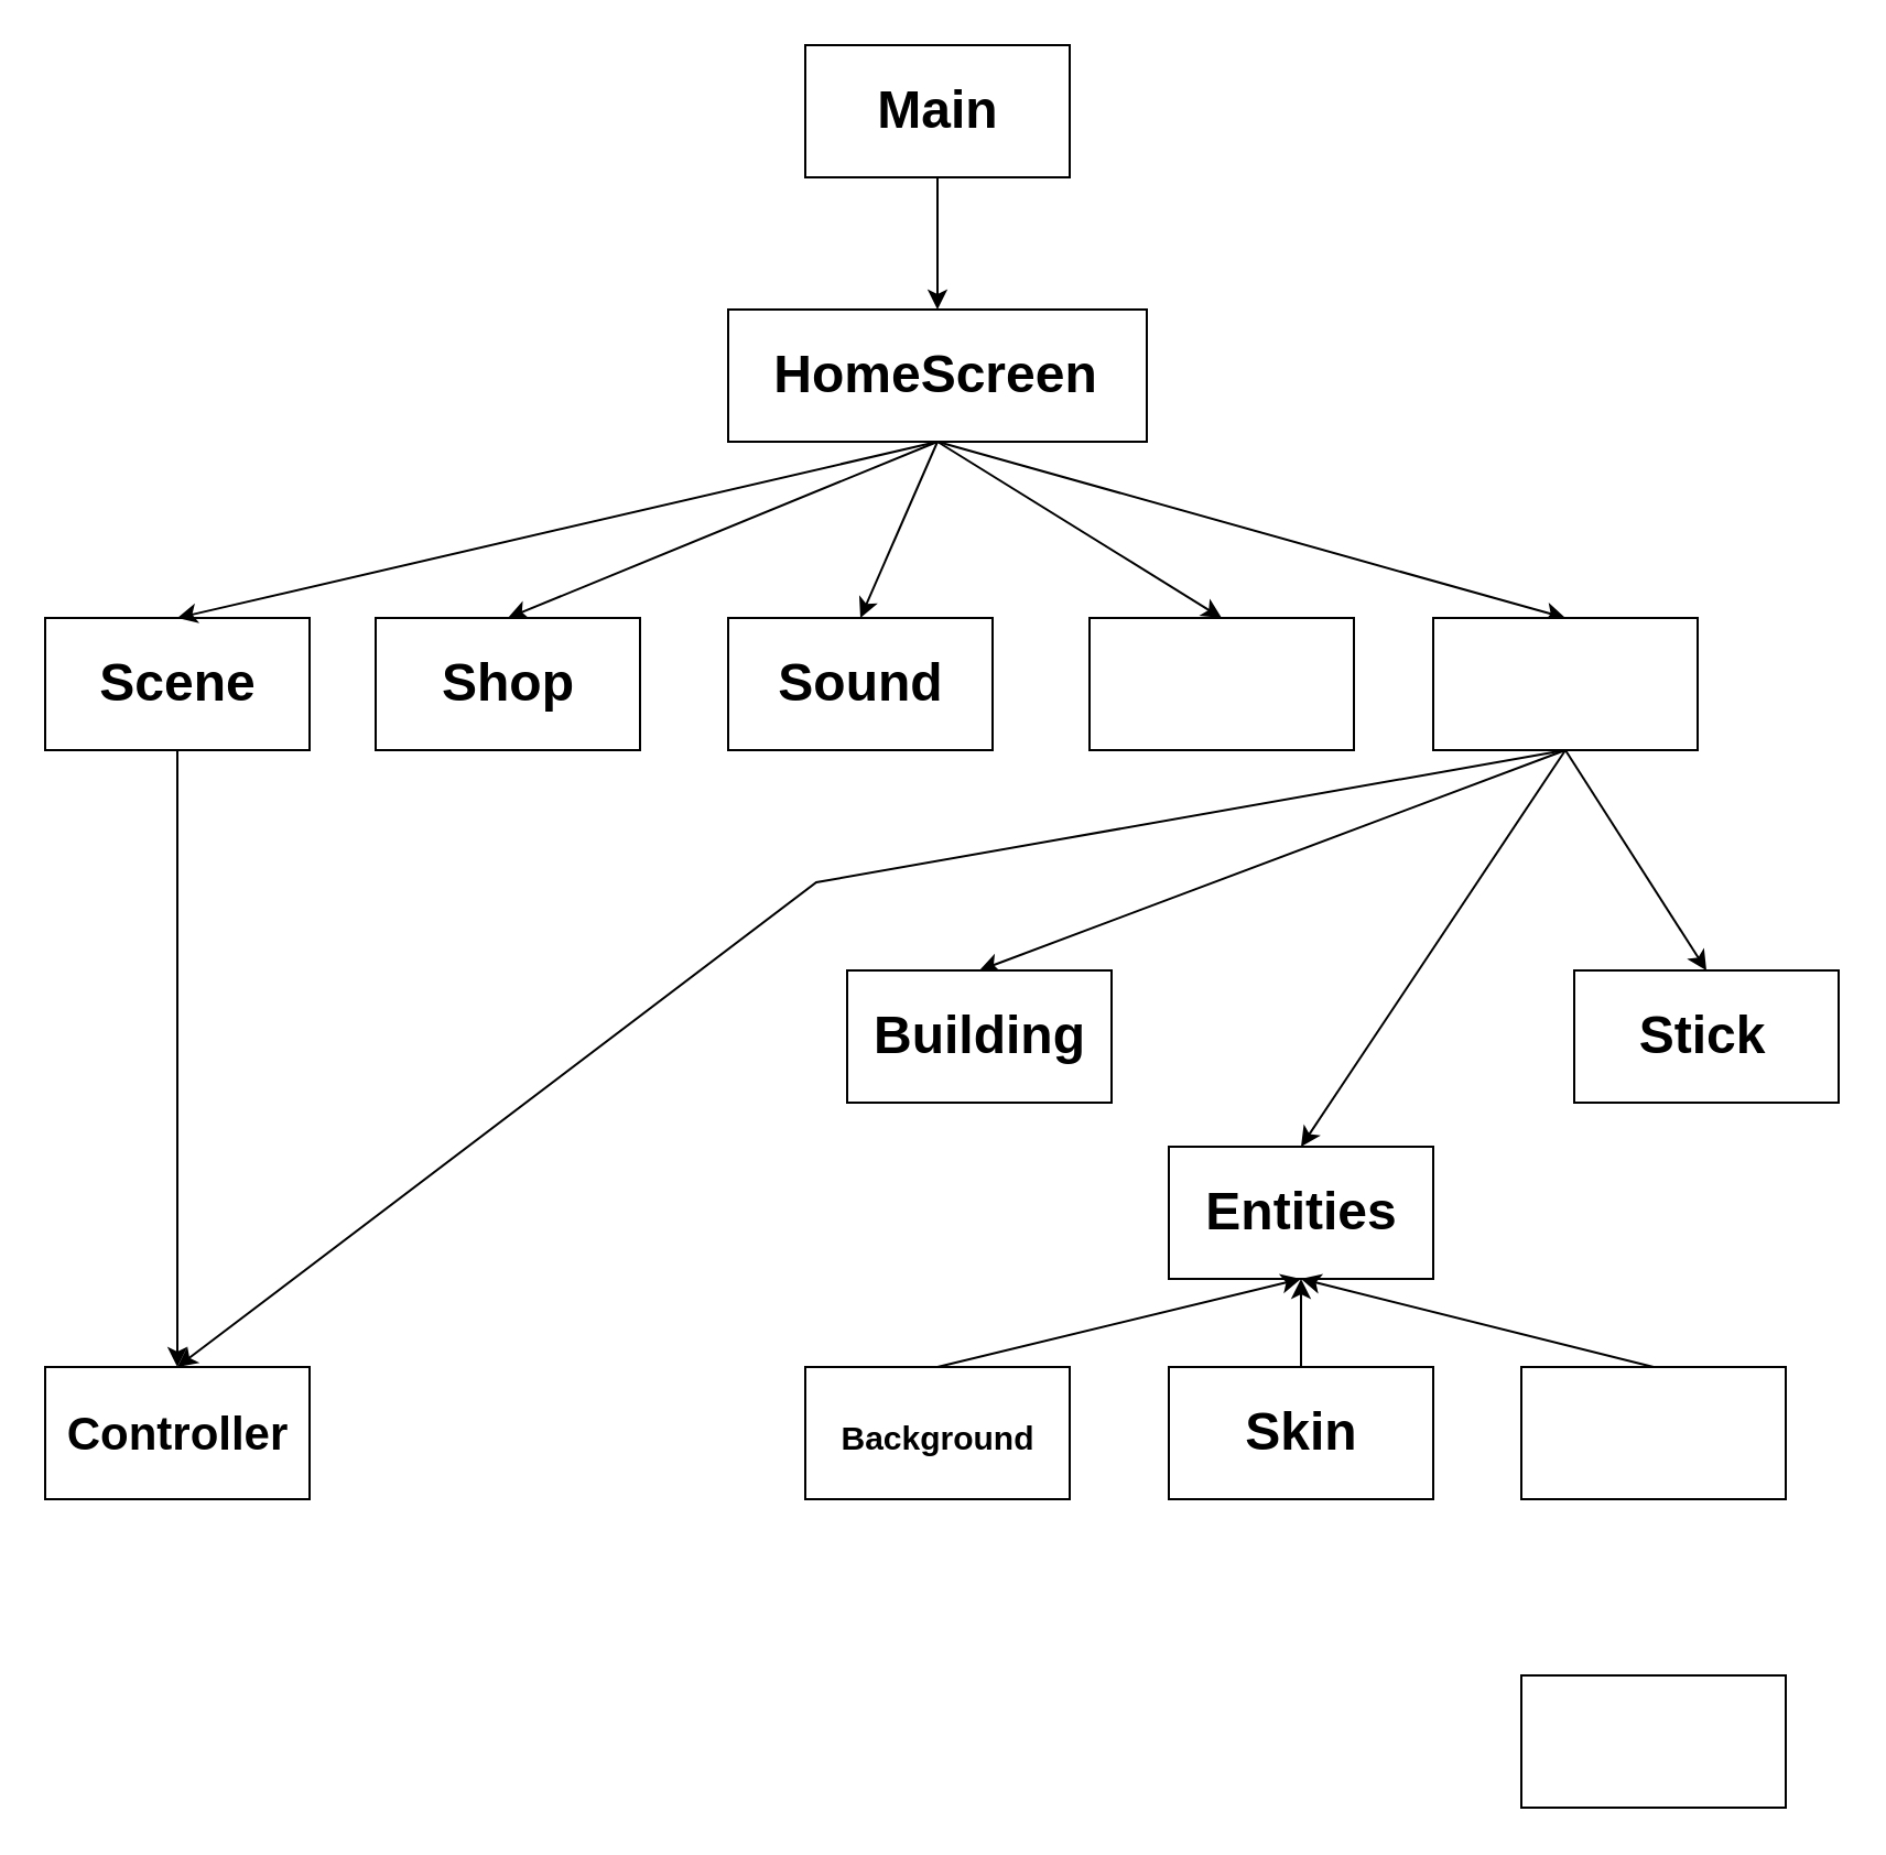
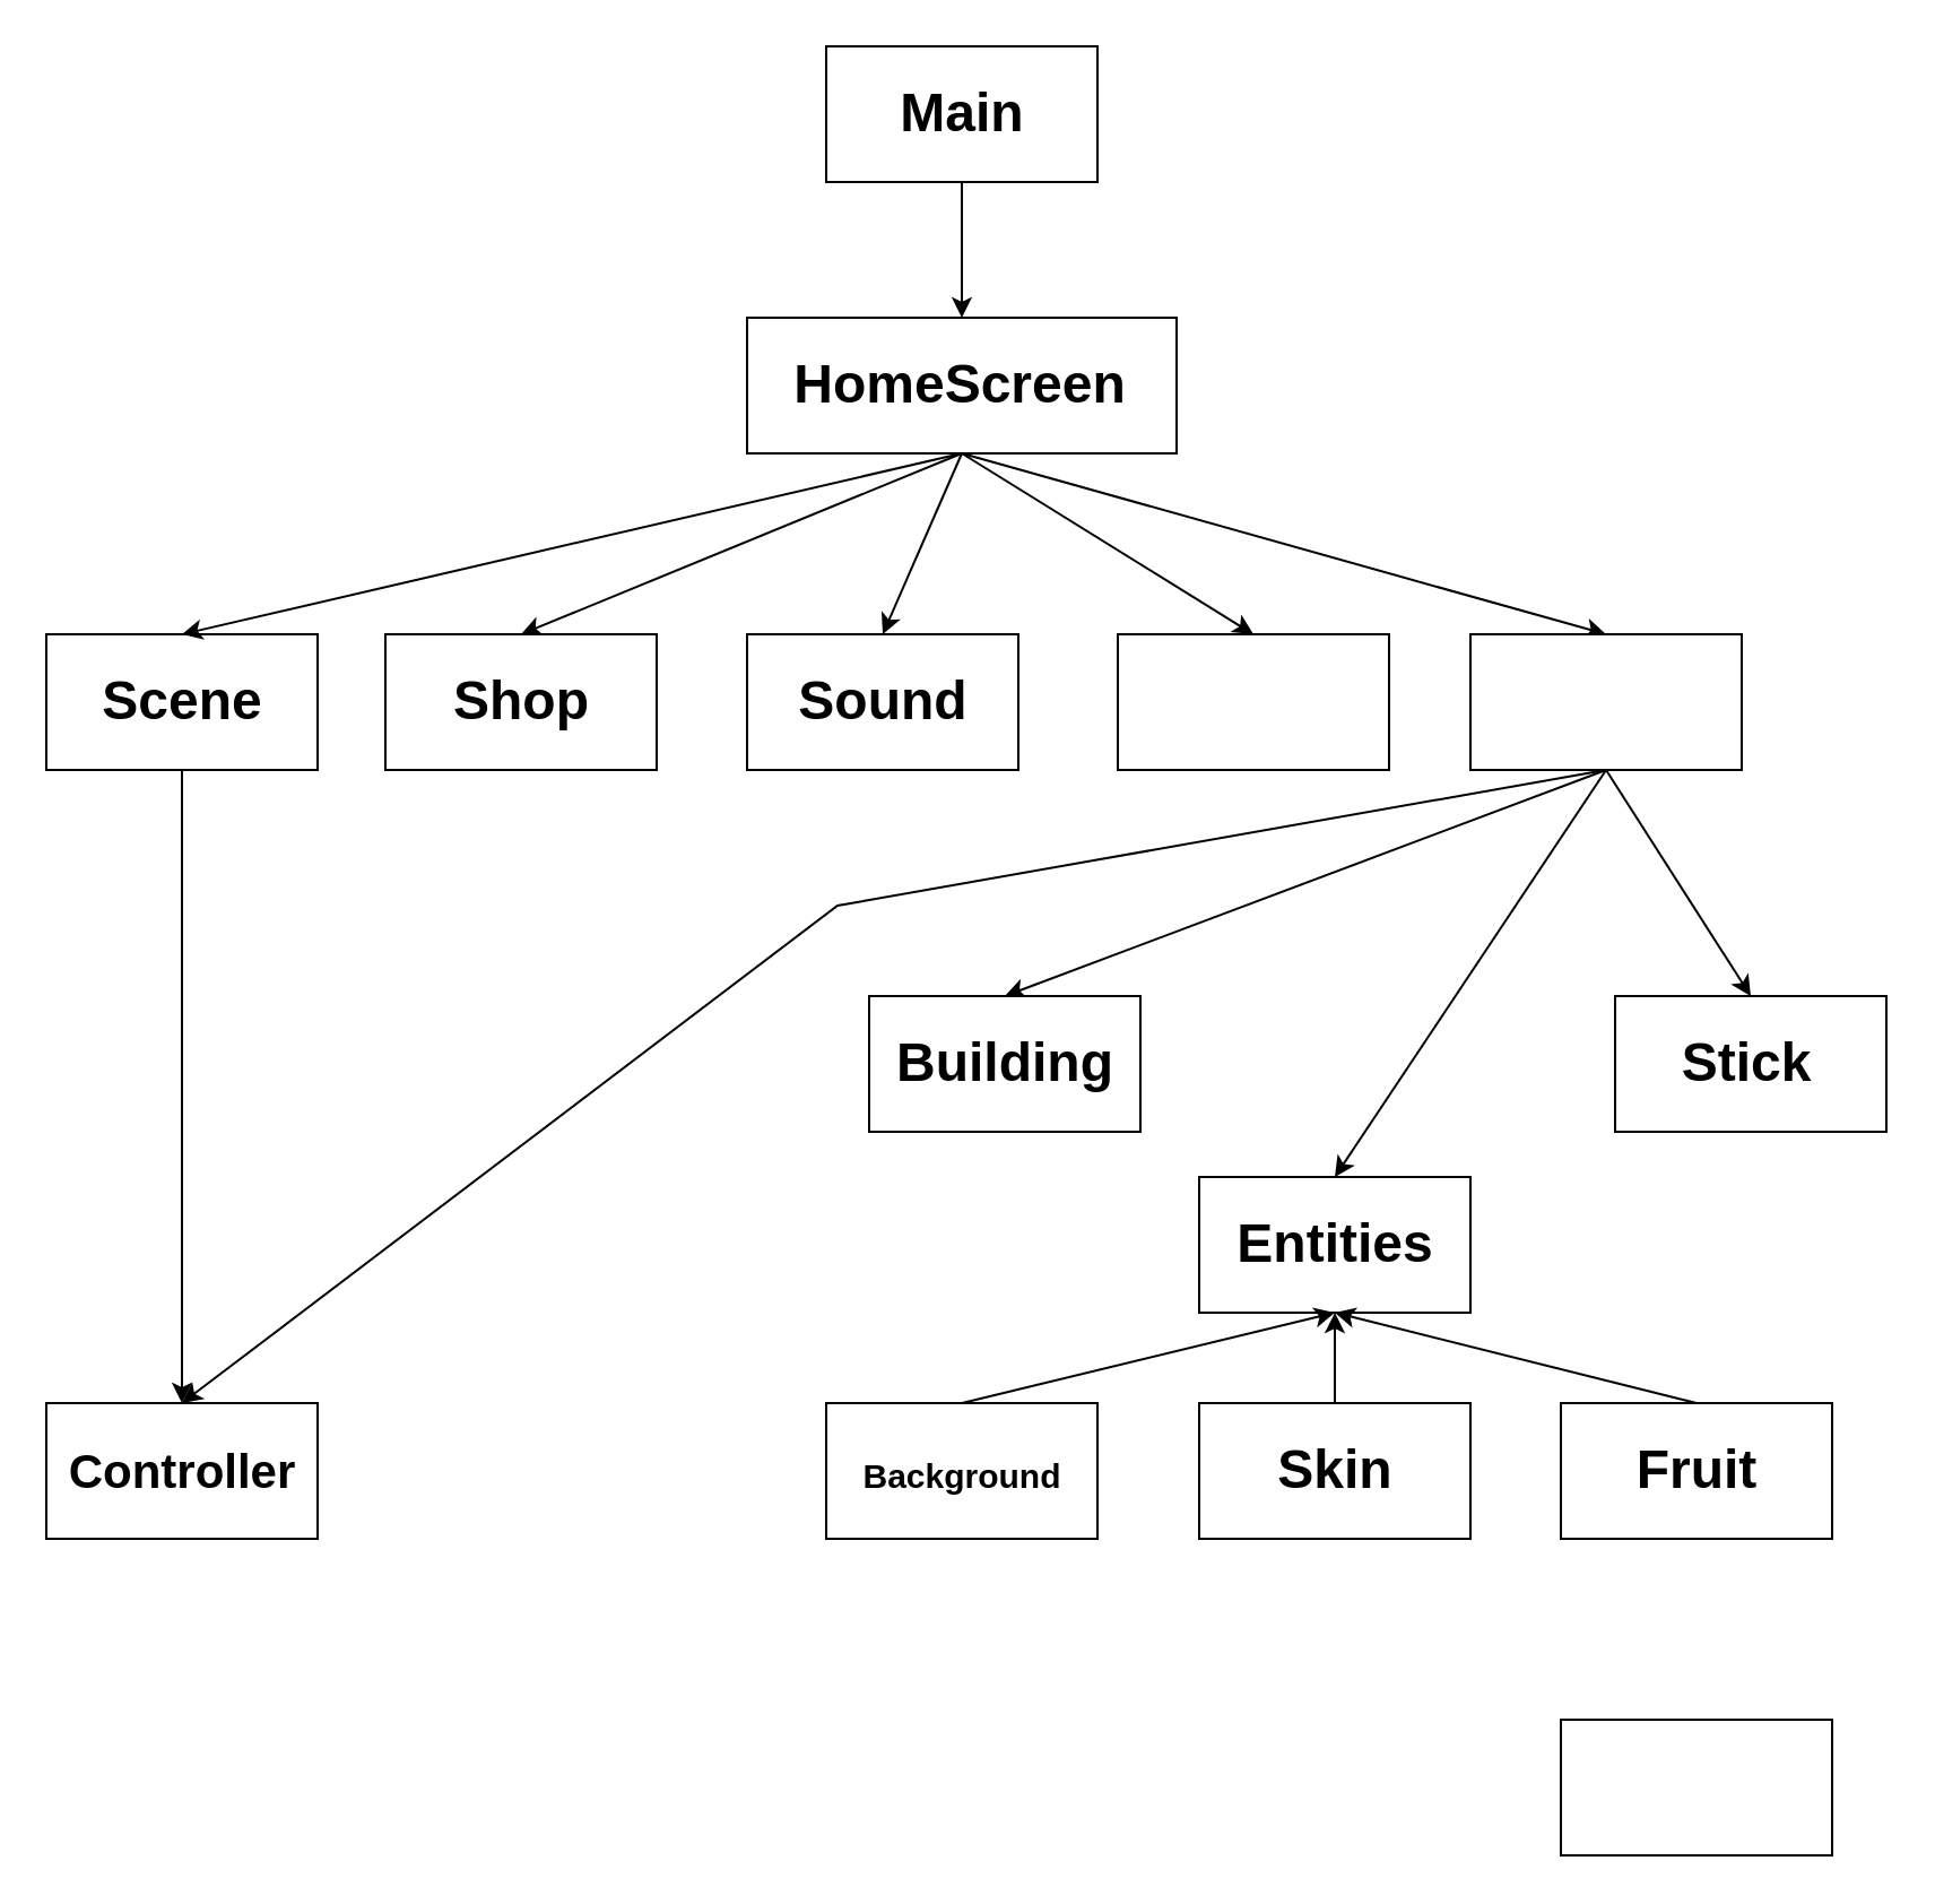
+ <mxCell id="29" value="Fruit" style="text;strokeColor=none;fillColor=none;html=1;fontSize=24;fontStyle=1;verticalAlign=middle;align=center;" vertex="1" parent="1"><mxGeometry x="700" y="630" width="100" height="40" as="geometry" /></mxCell>
